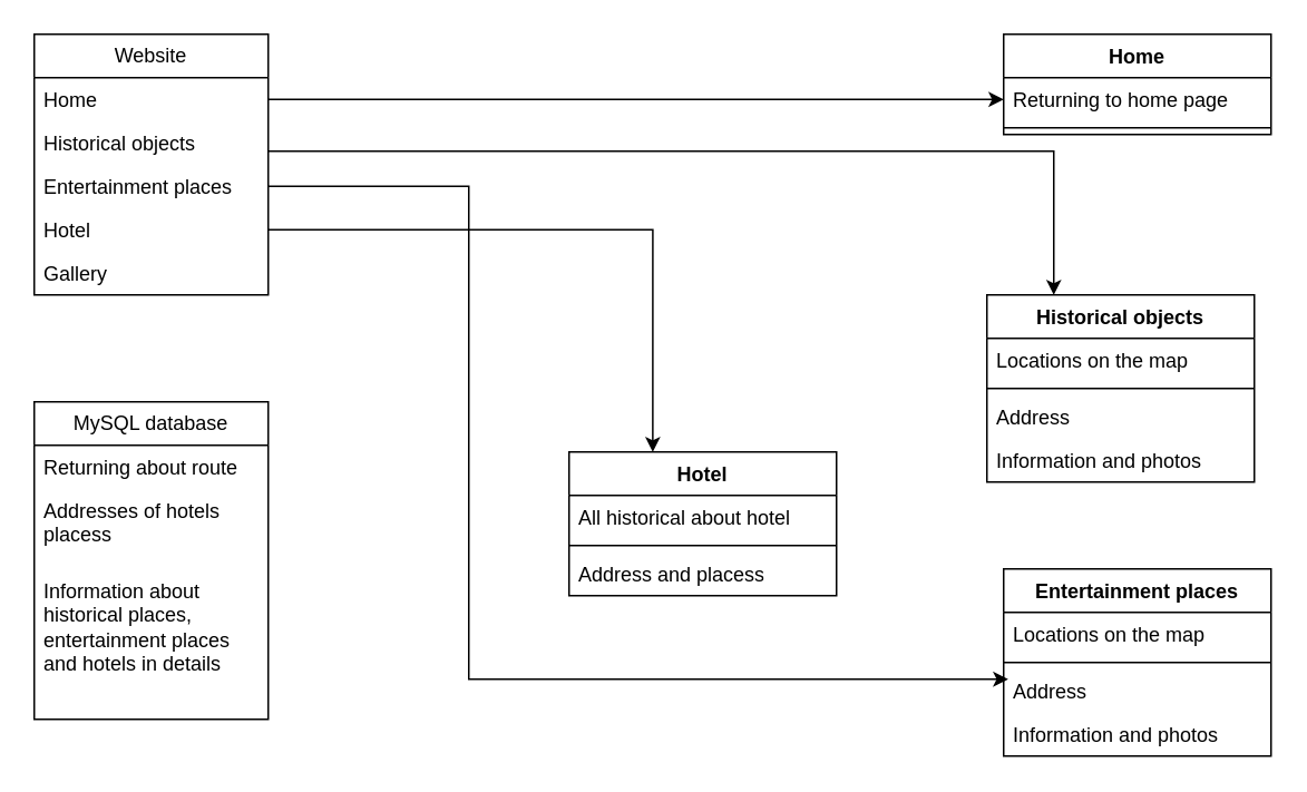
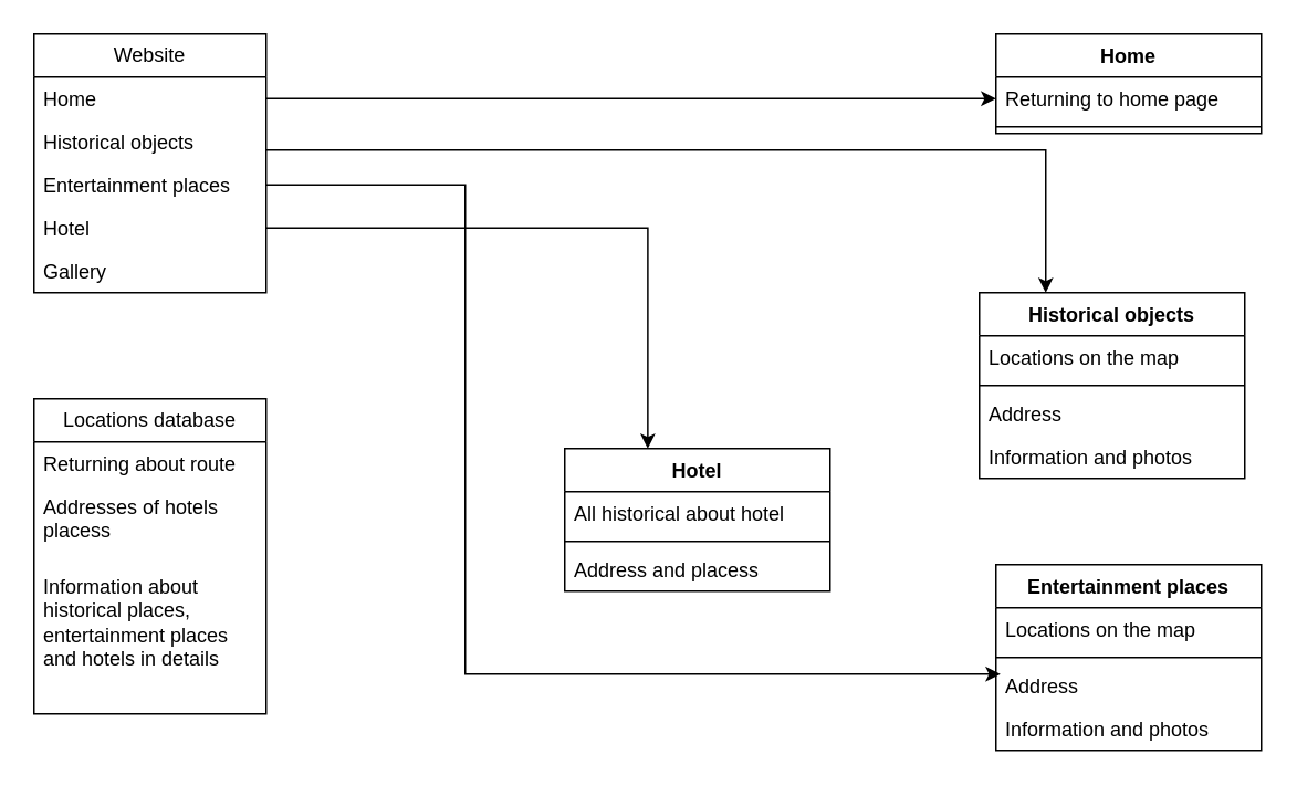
- <mxCell id="8" value="MySQL database" style="swimlane;fontStyle=0;childLayout=stackLayout;horizontal=1;startSize=26;fillColor=none;horizontalStack=0;resizeParent=1;resizeParentMax=0;resizeLast=0;collapsible=1;marginBottom=0;whiteSpace=wrap;html=1;" vertex="1" parent="1"><mxGeometry x="20" y="240" width="140" height="190" as="geometry" /></mxCell>
+ <mxCell id="8" value="Locations database" style="swimlane;fontStyle=0;childLayout=stackLayout;horizontal=1;startSize=26;fillColor=none;horizontalStack=0;resizeParent=1;resizeParentMax=0;resizeLast=0;collapsible=1;marginBottom=0;whiteSpace=wrap;html=1;" vertex="1" parent="1"><mxGeometry x="20" y="240" width="140" height="190" as="geometry" /></mxCell>
